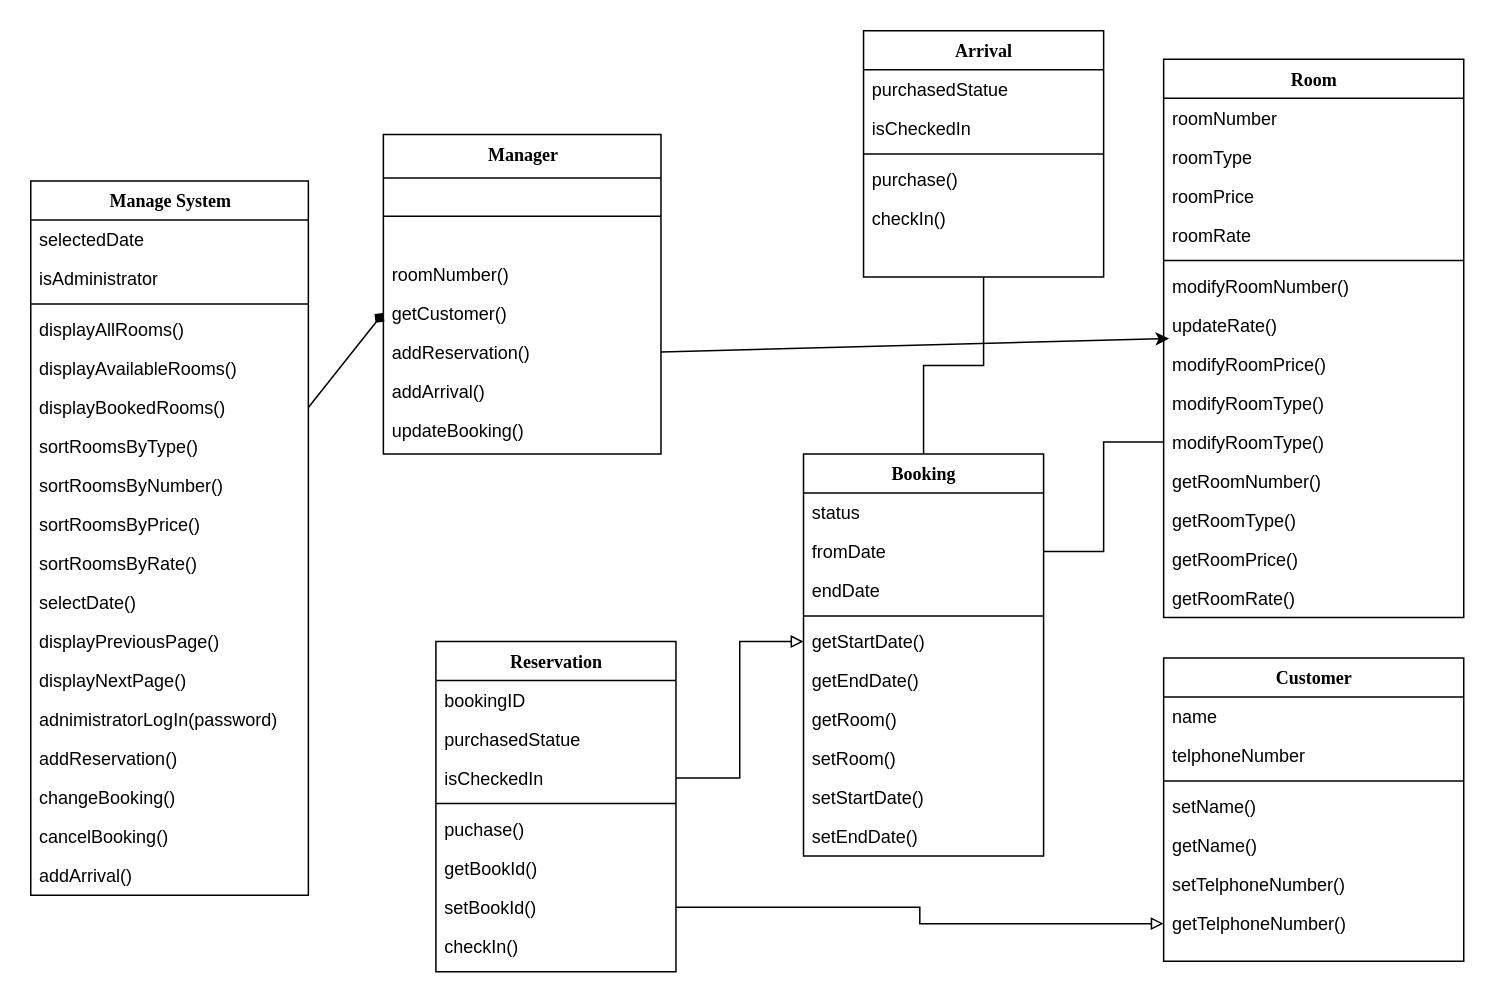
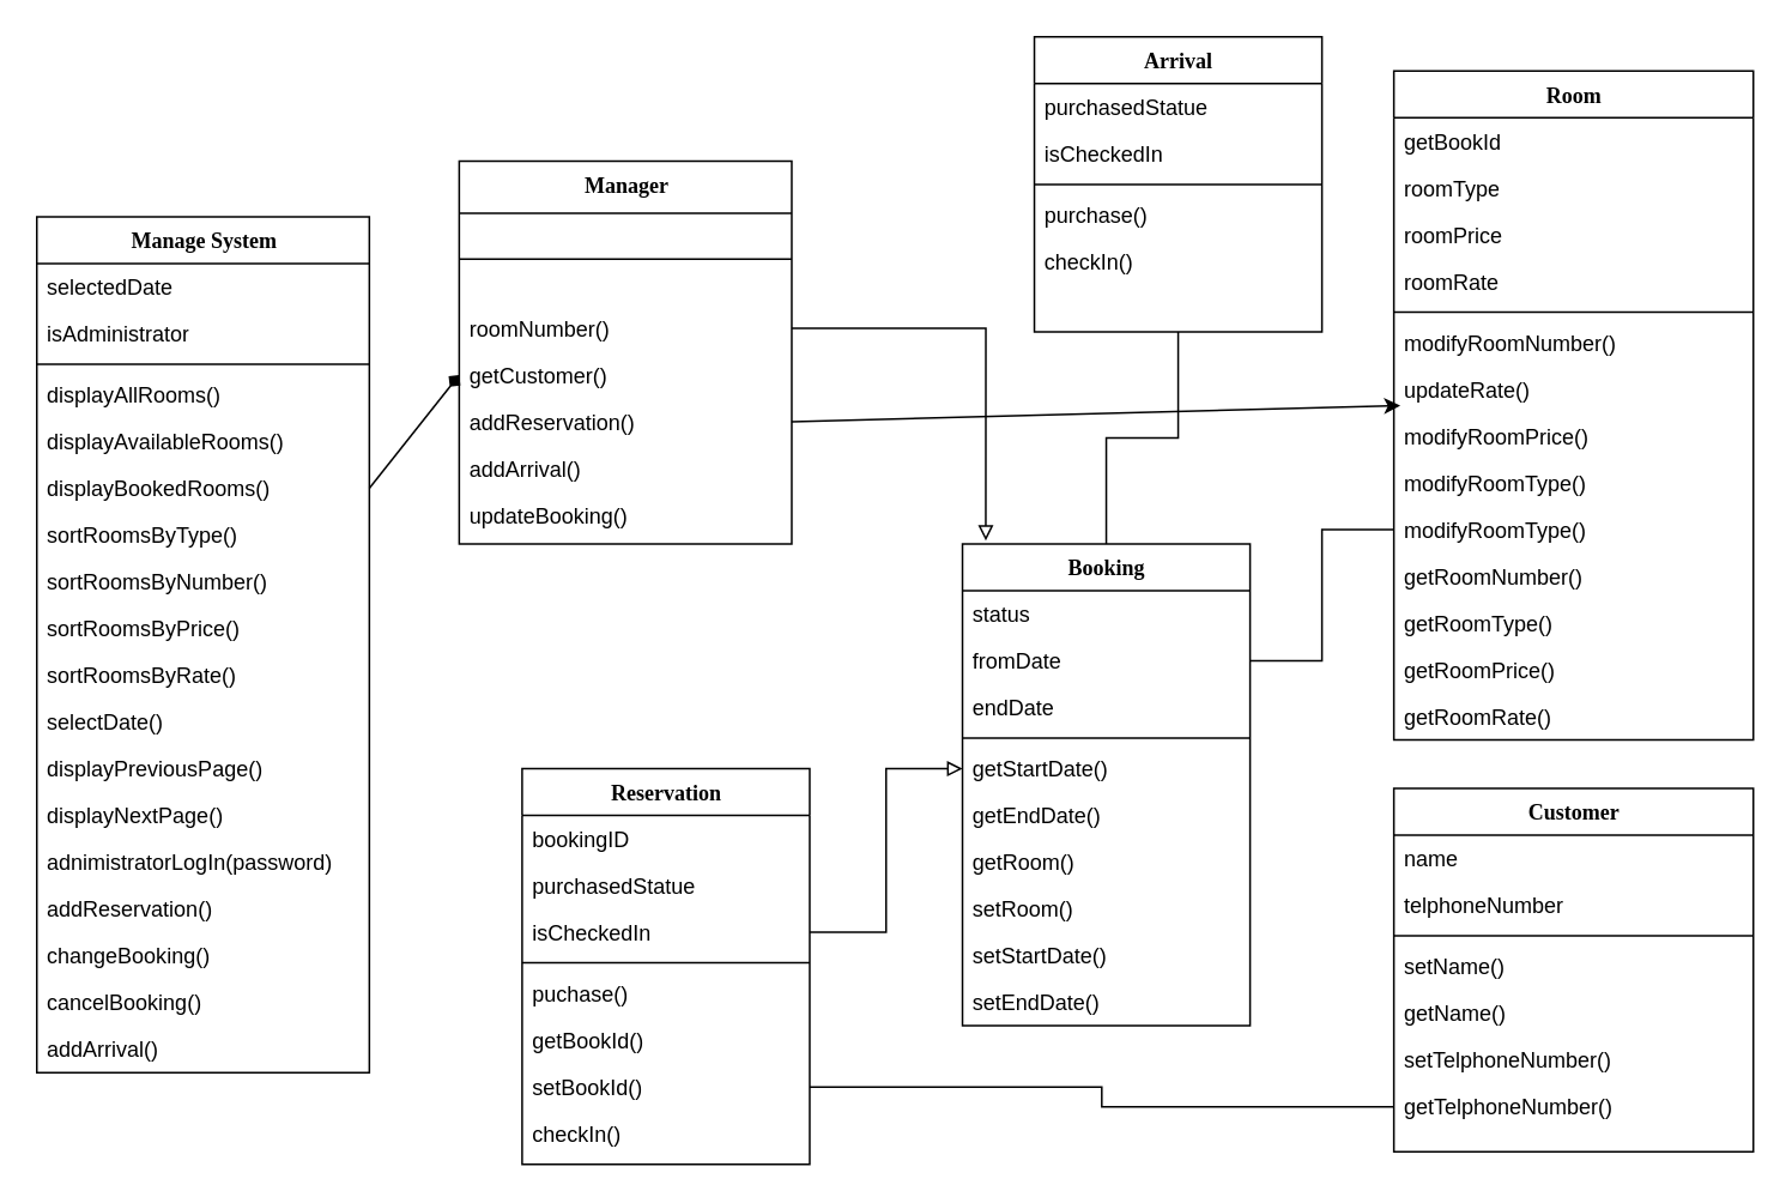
- <mxCell id="42" value="roomNumber" style="text;html=1;strokeColor=none;fillColor=none;align=left;verticalAlign=top;spacingLeft=4;spacingRight=4;whiteSpace=wrap;overflow=hidden;rotatable=0;points=[[0,0.5],[1,0.5]];portConstraint=eastwest;" parent="41" vertex="1"><mxGeometry y="26" width="200" height="26" as="geometry" /></mxCell>
+ <mxCell id="42" value="getBookId" style="text;html=1;strokeColor=none;fillColor=none;align=left;verticalAlign=top;spacingLeft=4;spacingRight=4;whiteSpace=wrap;overflow=hidden;rotatable=0;points=[[0,0.5],[1,0.5]];portConstraint=eastwest;" parent="41" vertex="1"><mxGeometry y="26" width="200" height="26" as="geometry" /></mxCell>
+ <mxCell id="79" style="edgeStyle=orthogonalEdgeStyle;rounded=0;orthogonalLoop=1;jettySize=auto;html=1;exitX=1;exitY=0.5;exitDx=0;exitDy=0;entryX=0.081;entryY=-0.007;entryDx=0;entryDy=0;entryPerimeter=0;endArrow=block;endFill=0;" edge="1" parent="1" source="74" target="30"><mxGeometry relative="1" as="geometry" /></mxCell>
- <mxCell id="80" style="edgeStyle=orthogonalEdgeStyle;rounded=0;orthogonalLoop=1;jettySize=auto;html=1;exitX=1;exitY=0.5;exitDx=0;exitDy=0;entryX=0;entryY=0.5;entryDx=0;entryDy=0;endArrow=block;endFill=0;" edge="1" parent="1" source="28" target="63"><mxGeometry relative="1" as="geometry" /></mxCell>
+ <mxCell id="80" style="edgeStyle=orthogonalEdgeStyle;rounded=0;orthogonalLoop=1;jettySize=auto;html=1;exitX=1;exitY=0.5;exitDx=0;exitDy=0;entryX=0;entryY=0.5;entryDx=0;entryDy=0;endArrow=none;endFill=0;" edge="1" parent="1" source="28" target="63"><mxGeometry relative="1" as="geometry" /></mxCell>
